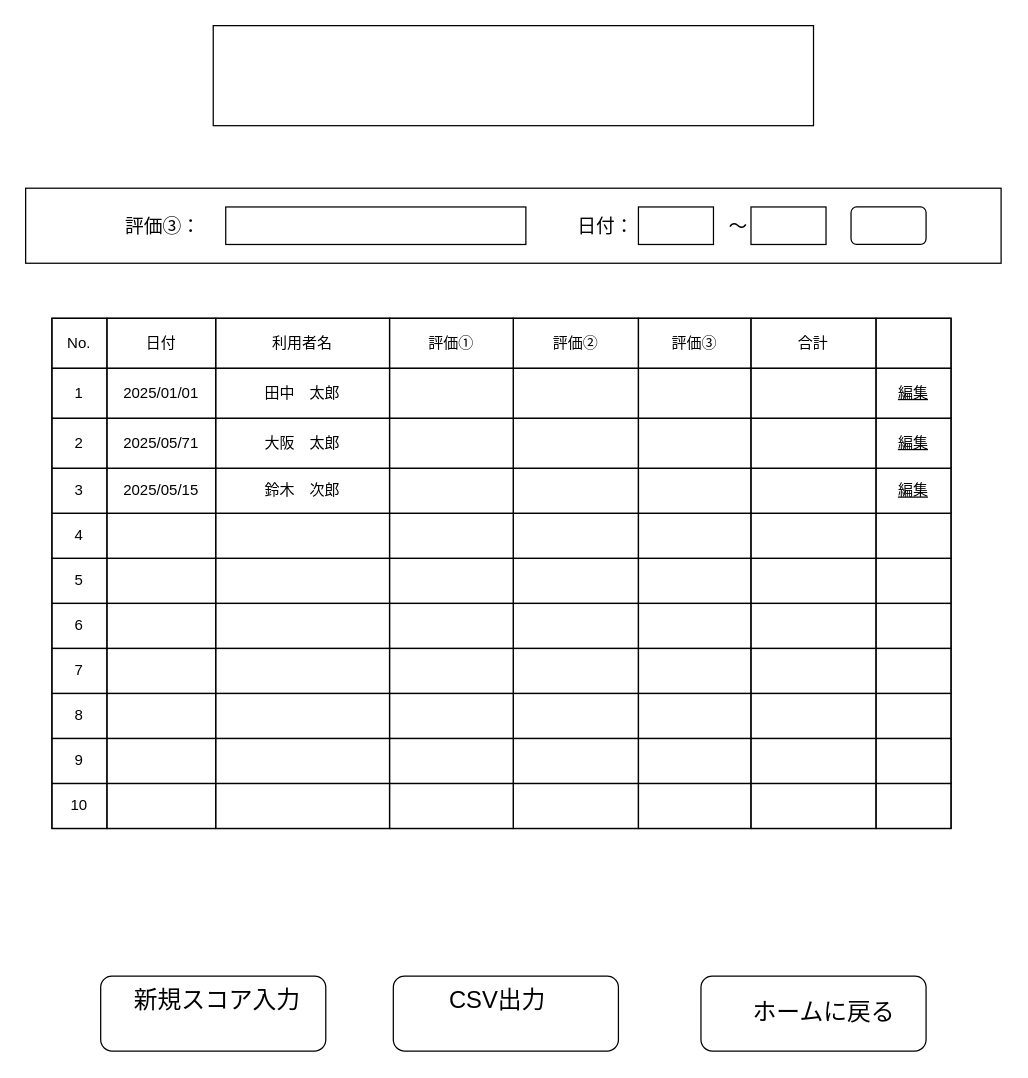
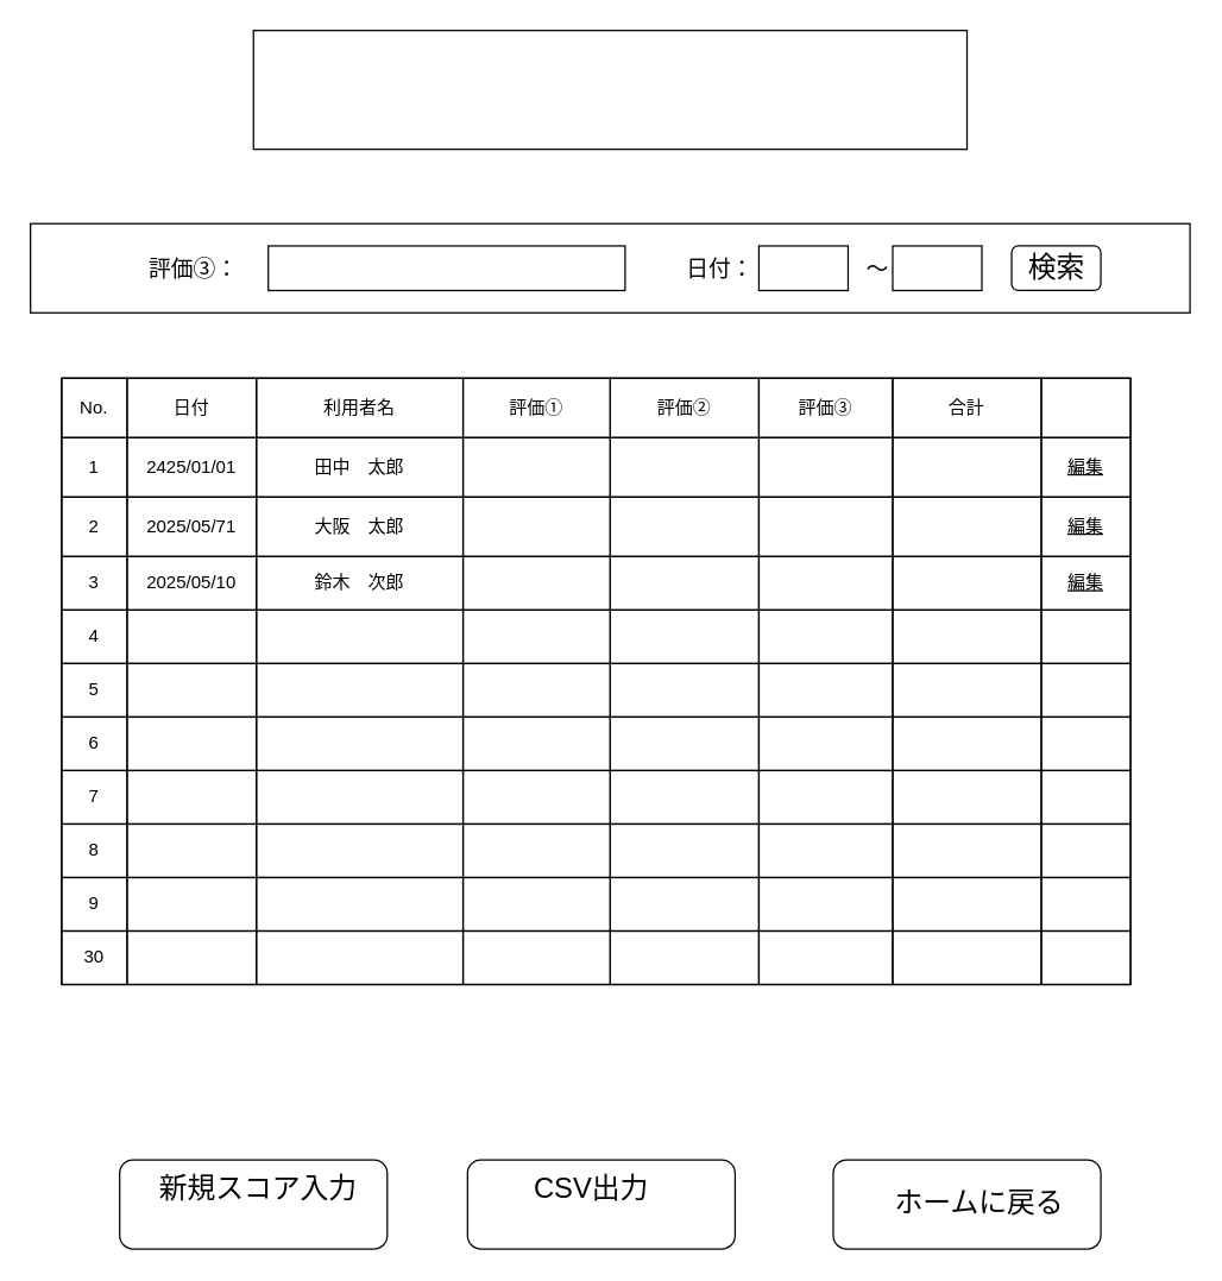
+ <mxCell id="11" value="検索" style="text;html=1;align=center;verticalAlign=middle;whiteSpace=wrap;rounded=0;fontSize=19;" vertex="1" parent="9"><mxGeometry x="8.5" y="7.5" width="43" height="15" as="geometry" /></mxCell>
- <mxCell id="24" value="2025/01/01" style="connectable=0;recursiveResize=0;strokeColor=inherit;fillColor=none;align=center;whiteSpace=wrap;html=1;" vertex="1" parent="22"><mxGeometry x="44" width="87" height="40" as="geometry"><mxRectangle width="87" height="40" as="alternateBounds" /></mxGeometry></mxCell>
+ <mxCell id="24" value="2425/01/01" style="connectable=0;recursiveResize=0;strokeColor=inherit;fillColor=none;align=center;whiteSpace=wrap;html=1;" vertex="1" parent="22"><mxGeometry x="44" width="87" height="40" as="geometry"><mxRectangle width="87" height="40" as="alternateBounds" /></mxGeometry></mxCell>
- <mxCell id="42" value="2025/05/15" style="connectable=0;recursiveResize=0;strokeColor=inherit;fillColor=none;align=center;whiteSpace=wrap;html=1;" vertex="1" parent="40"><mxGeometry x="44" width="87" height="36" as="geometry"><mxRectangle width="87" height="36" as="alternateBounds" /></mxGeometry></mxCell>
+ <mxCell id="42" value="2025/05/10" style="connectable=0;recursiveResize=0;strokeColor=inherit;fillColor=none;align=center;whiteSpace=wrap;html=1;" vertex="1" parent="40"><mxGeometry x="44" width="87" height="36" as="geometry"><mxRectangle width="87" height="36" as="alternateBounds" /></mxGeometry></mxCell>
- <mxCell id="104" value="10" style="connectable=0;recursiveResize=0;strokeColor=inherit;fillColor=none;align=center;whiteSpace=wrap;html=1;" vertex="1" parent="103"><mxGeometry width="44" height="36" as="geometry"><mxRectangle width="44" height="36" as="alternateBounds" /></mxGeometry></mxCell>
+ <mxCell id="104" value="30" style="connectable=0;recursiveResize=0;strokeColor=inherit;fillColor=none;align=center;whiteSpace=wrap;html=1;" vertex="1" parent="103"><mxGeometry width="44" height="36" as="geometry"><mxRectangle width="44" height="36" as="alternateBounds" /></mxGeometry></mxCell>
